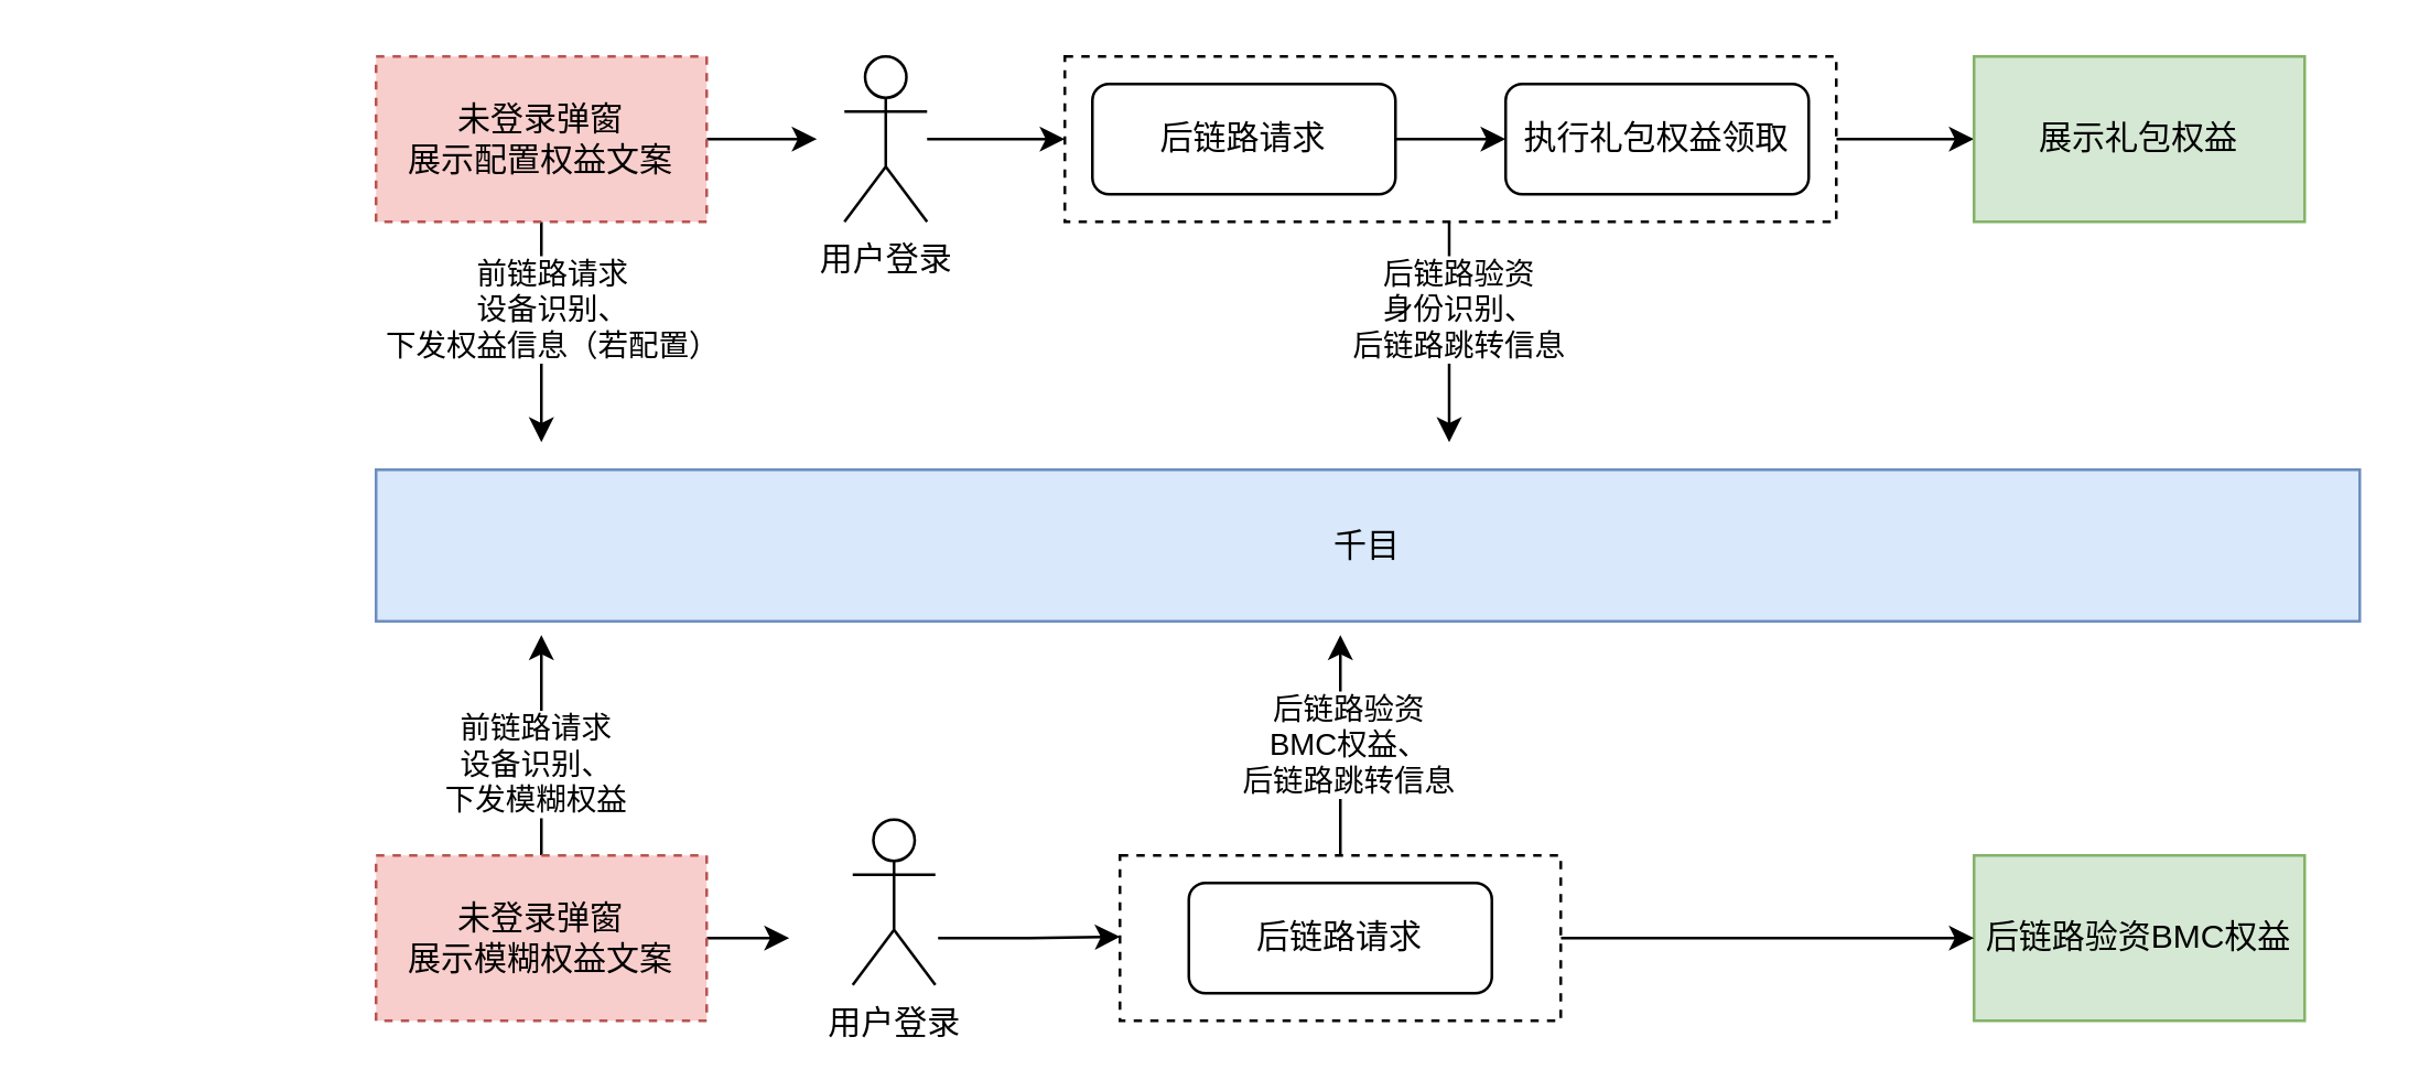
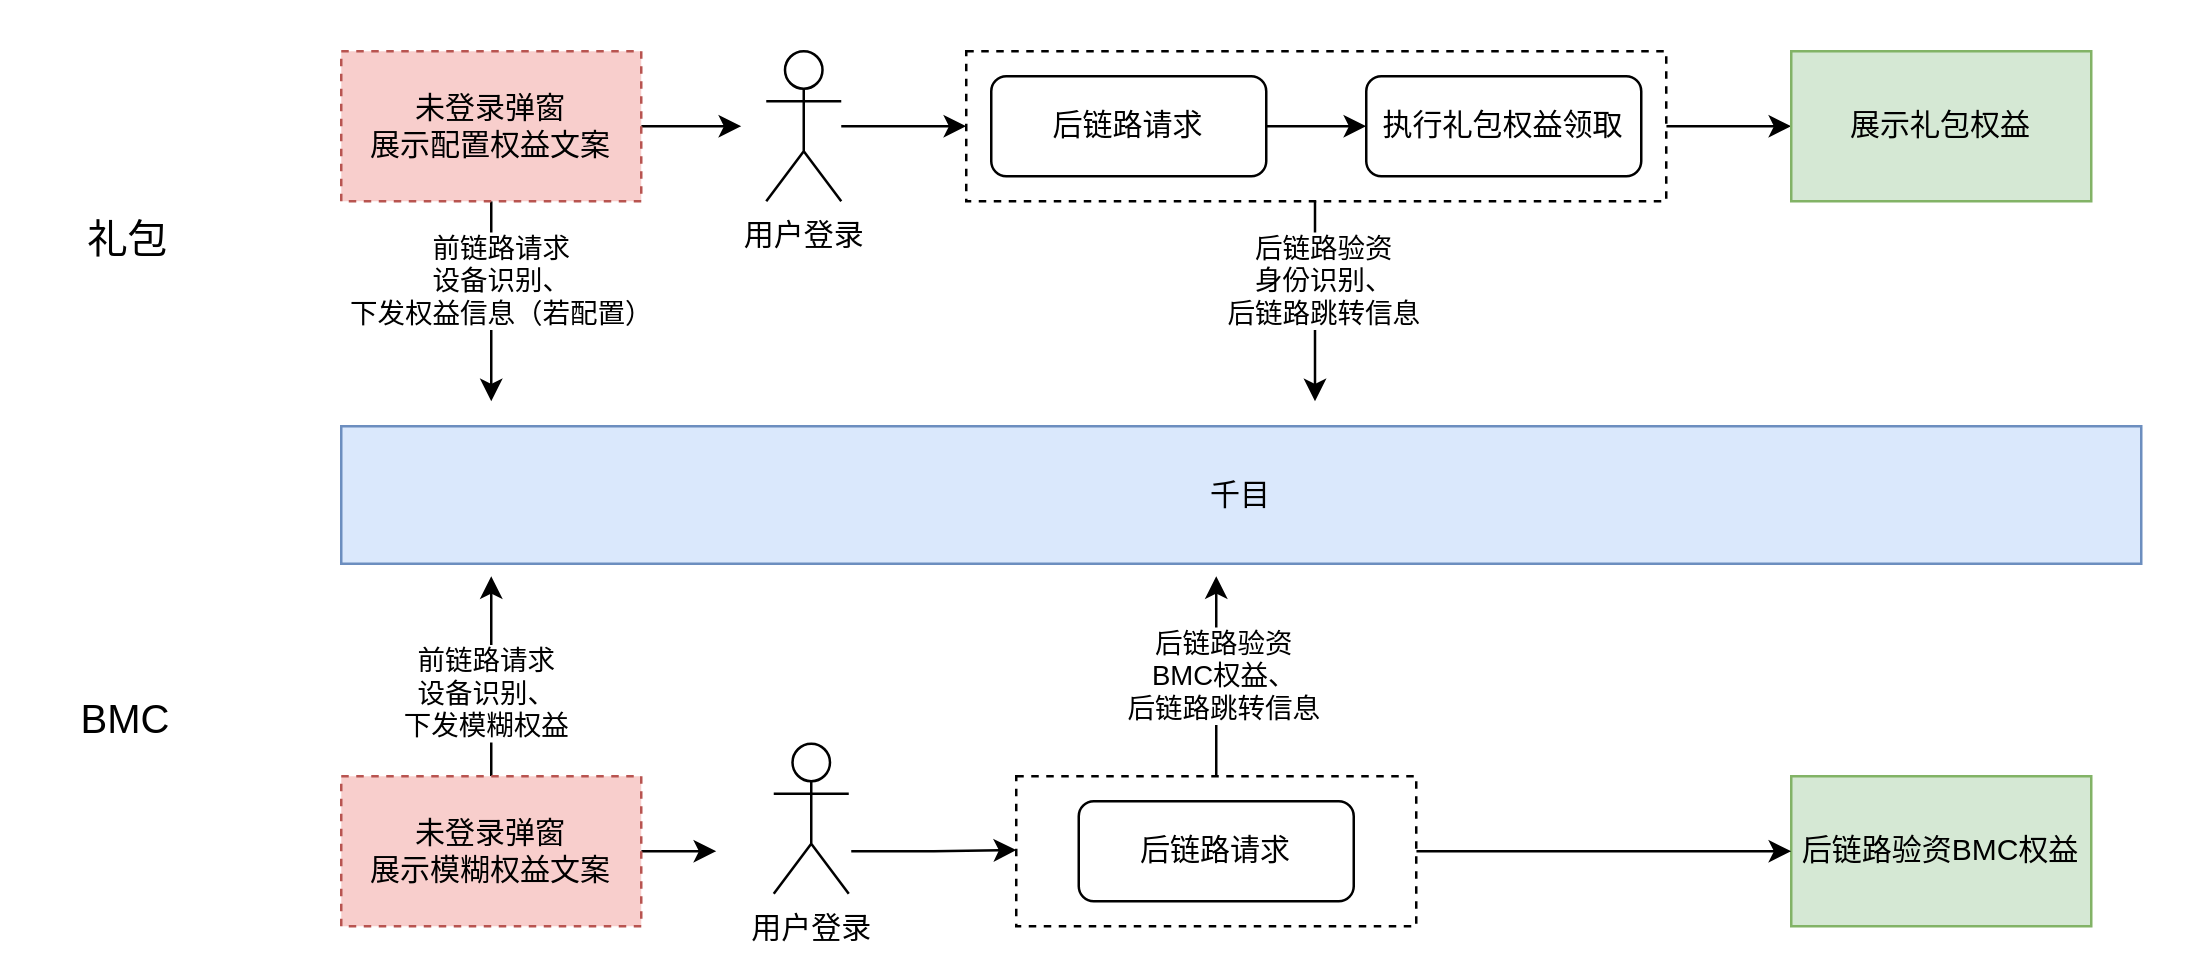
+ <mxCell id="29" value="礼包" style="text;html=1;strokeColor=none;fillColor=none;align=center;verticalAlign=middle;whiteSpace=wrap;rounded=0;fontSize=16;" parent="1" vertex="1"><mxGeometry x="21" y="80" width="60" height="30" as="geometry" /></mxCell>
+ <mxCell id="30" value="BMC" style="text;html=1;strokeColor=none;fillColor=none;align=center;verticalAlign=middle;whiteSpace=wrap;rounded=0;fontSize=16;" parent="1" vertex="1"><mxGeometry x="20" y="272" width="60" height="30" as="geometry" /></mxCell>
